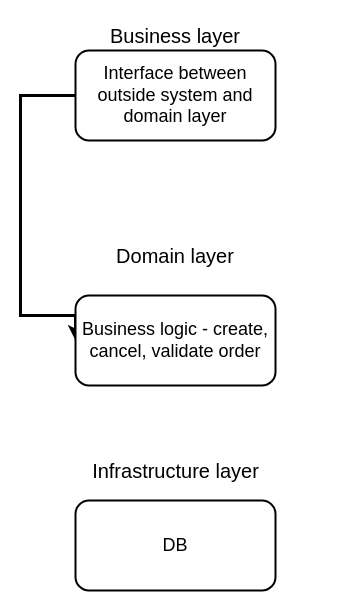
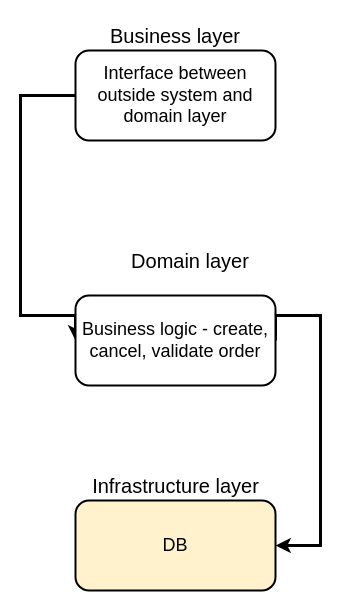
- <mxCell id="5" value="Domain layer" style="text;html=1;strokeColor=none;fillColor=none;align=center;verticalAlign=middle;whiteSpace=wrap;rounded=0;fontSize=20;" vertex="1" parent="1"><mxGeometry x="95" y="240" width="160" height="30" as="geometry" /></mxCell>
+ <mxCell id="5" value="Domain layer" style="text;html=1;strokeColor=none;fillColor=none;align=center;verticalAlign=middle;whiteSpace=wrap;rounded=0;fontSize=20;" vertex="1" parent="1"><mxGeometry x="110" y="245" width="160" height="30" as="geometry" /></mxCell>
+ <mxCell id="6" style="edgeStyle=orthogonalEdgeStyle;rounded=0;orthogonalLoop=1;jettySize=auto;html=1;exitX=1;exitY=0.5;exitDx=0;exitDy=0;entryX=1;entryY=0.5;entryDx=0;entryDy=0;strokeWidth=3;" edge="1" parent="1" source="7" target="9"><mxGeometry relative="1" as="geometry"><Array as="points"><mxPoint x="320" y="315" /><mxPoint x="320" y="545" /></Array></mxGeometry></mxCell>
- <mxCell id="8" value="Infrastructure layer" style="text;html=1;strokeColor=none;fillColor=none;align=center;verticalAlign=middle;whiteSpace=wrap;rounded=0;fontSize=20;" vertex="1" parent="1"><mxGeometry x="78" y="455" width="195" height="30" as="geometry" /></mxCell>
+ <mxCell id="8" value="Infrastructure layer" style="text;html=1;strokeColor=none;fillColor=none;align=center;verticalAlign=middle;whiteSpace=wrap;rounded=0;fontSize=20;" vertex="1" parent="1"><mxGeometry x="78" y="470" width="195" height="30" as="geometry" /></mxCell>
- <mxCell id="9" value="DB" style="rounded=1;whiteSpace=wrap;html=1;strokeWidth=2;fontSize=18;" vertex="1" parent="1"><mxGeometry x="75" y="500" width="200" height="90" as="geometry" /></mxCell>
+ <mxCell id="9" value="DB" style="rounded=1;whiteSpace=wrap;html=1;strokeWidth=2;fontSize=18;fillColor=#fff2cc;" vertex="1" parent="1"><mxGeometry x="75" y="500" width="200" height="90" as="geometry" /></mxCell>
